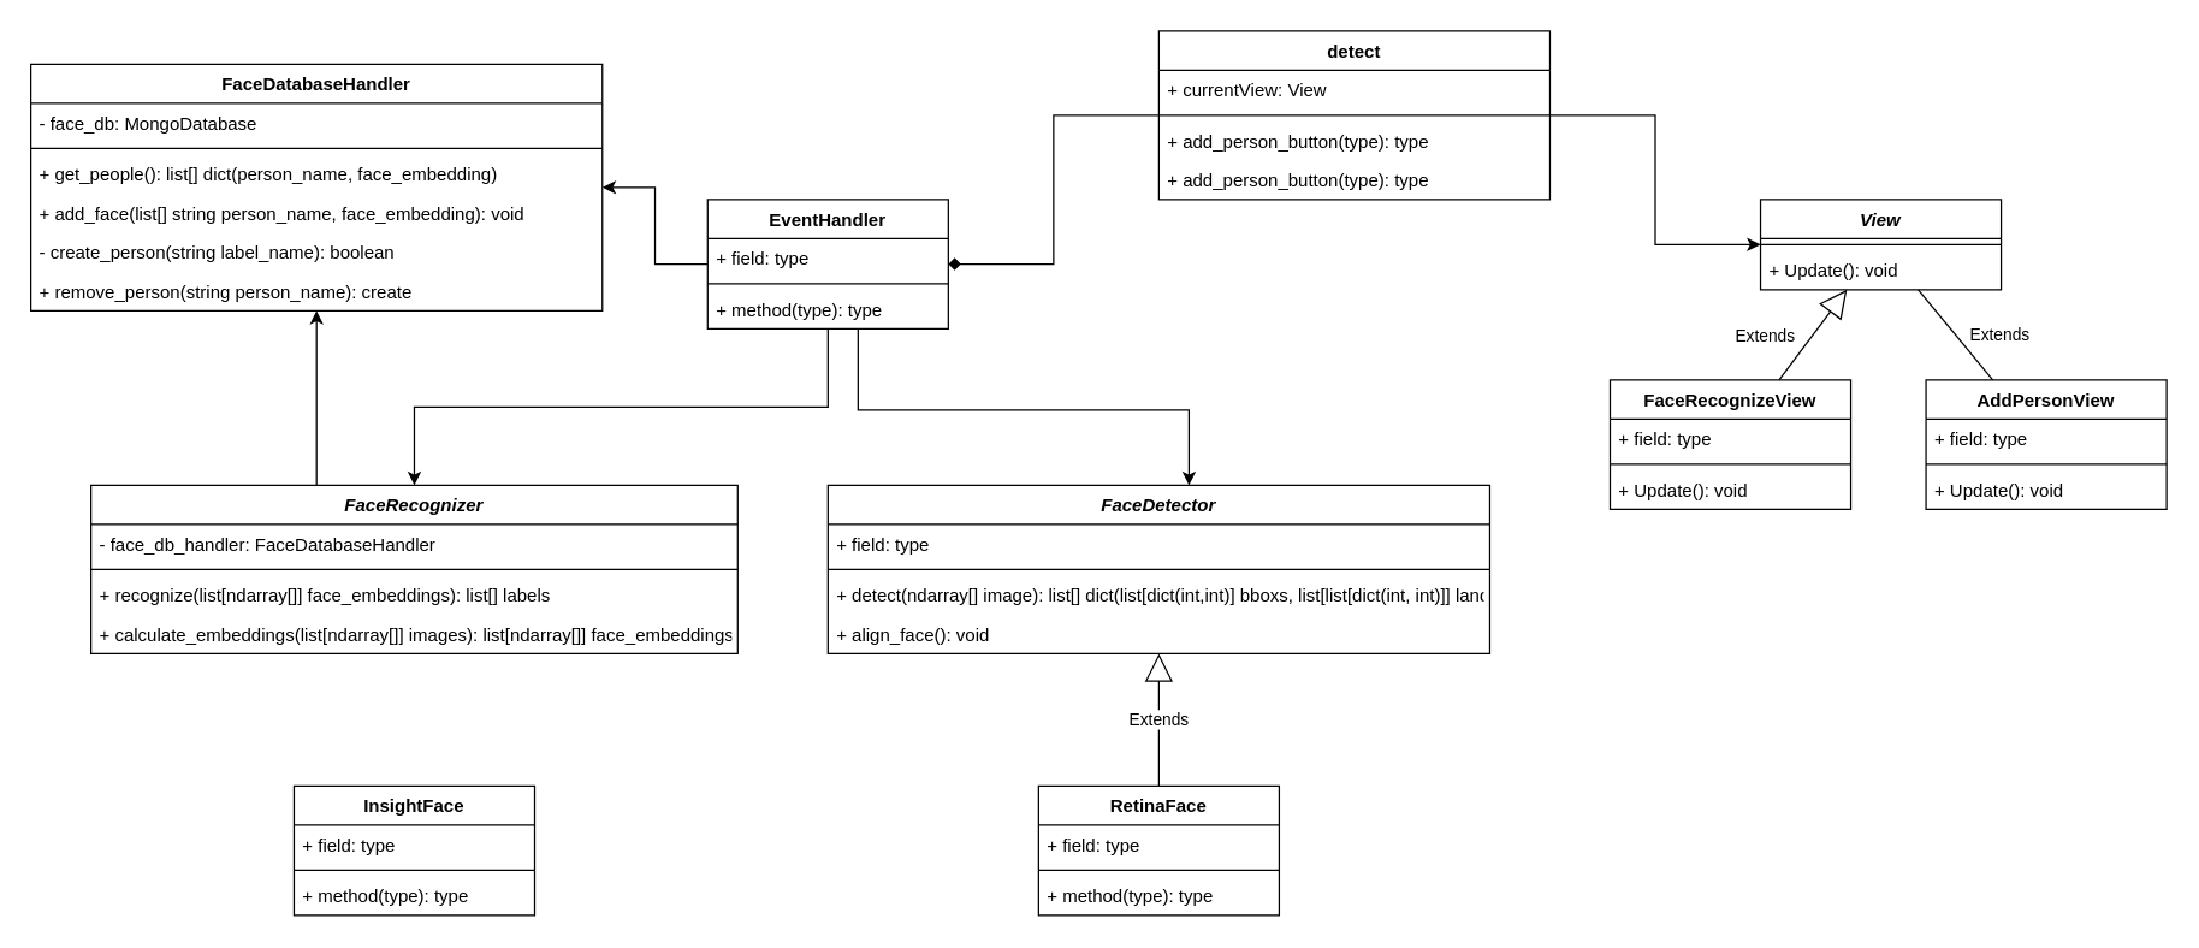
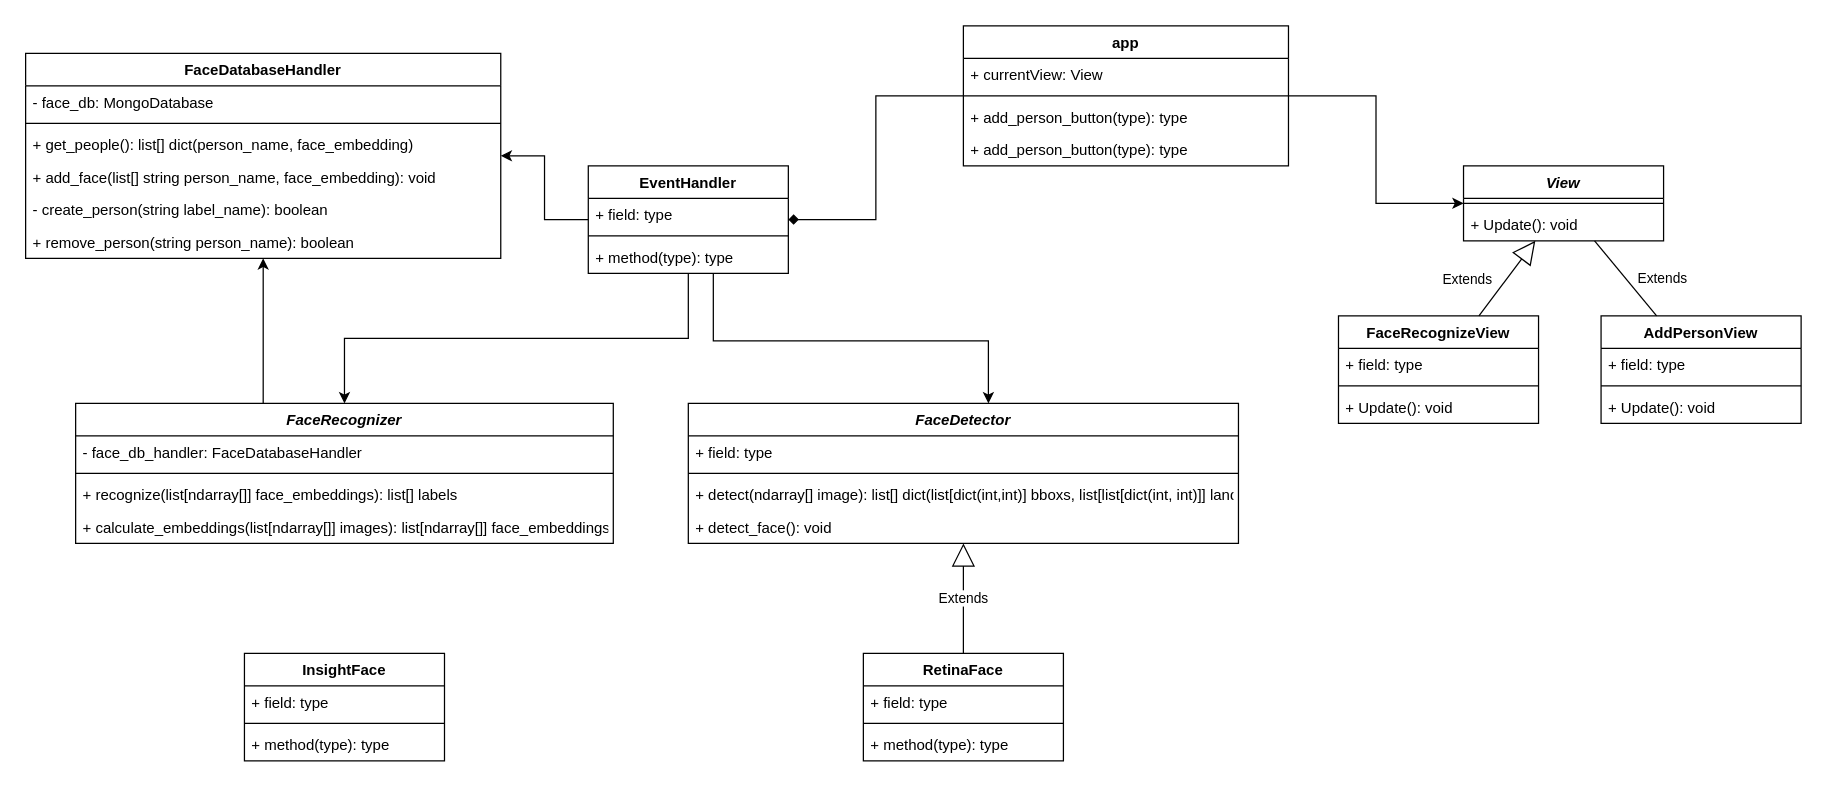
- <mxCell id="22" value="detect" style="swimlane;fontStyle=1;align=center;verticalAlign=top;childLayout=stackLayout;horizontal=1;startSize=26;horizontalStack=0;resizeParent=1;resizeParentMax=0;resizeLast=0;collapsible=1;marginBottom=0;rounded=0;" parent="1" vertex="1"><mxGeometry x="770" y="20" width="260" height="112" as="geometry" /></mxCell>
+ <mxCell id="22" value="app" style="swimlane;fontStyle=1;align=center;verticalAlign=top;childLayout=stackLayout;horizontal=1;startSize=26;horizontalStack=0;resizeParent=1;resizeParentMax=0;resizeLast=0;collapsible=1;marginBottom=0;rounded=0;" parent="1" vertex="1"><mxGeometry x="770" y="20" width="260" height="112" as="geometry" /></mxCell>
- <mxCell id="14" value="+ remove_person(string person_name): create" style="text;strokeColor=none;fillColor=none;align=left;verticalAlign=top;spacingLeft=4;spacingRight=4;overflow=hidden;rotatable=0;points=[[0,0.5],[1,0.5]];portConstraint=eastwest;" parent="8" vertex="1"><mxGeometry y="138" width="380" height="26" as="geometry" /></mxCell>
+ <mxCell id="14" value="+ remove_person(string person_name): boolean" style="text;strokeColor=none;fillColor=none;align=left;verticalAlign=top;spacingLeft=4;spacingRight=4;overflow=hidden;rotatable=0;points=[[0,0.5],[1,0.5]];portConstraint=eastwest;" parent="8" vertex="1"><mxGeometry y="138" width="380" height="26" as="geometry" /></mxCell>
- <mxCell id="19" value="+ align_face(): void" style="text;strokeColor=none;fillColor=none;align=left;verticalAlign=top;spacingLeft=4;spacingRight=4;overflow=hidden;rotatable=0;points=[[0,0.5],[1,0.5]];portConstraint=eastwest;" parent="15" vertex="1"><mxGeometry y="86" width="440" height="26" as="geometry" /></mxCell>
+ <mxCell id="19" value="+ detect_face(): void" style="text;strokeColor=none;fillColor=none;align=left;verticalAlign=top;spacingLeft=4;spacingRight=4;overflow=hidden;rotatable=0;points=[[0,0.5],[1,0.5]];portConstraint=eastwest;" parent="15" vertex="1"><mxGeometry y="86" width="440" height="26" as="geometry" /></mxCell>
